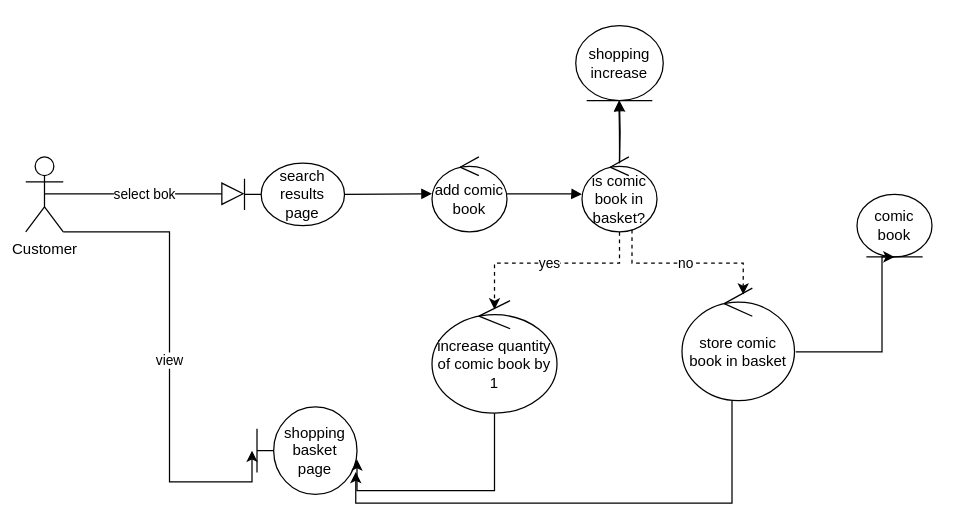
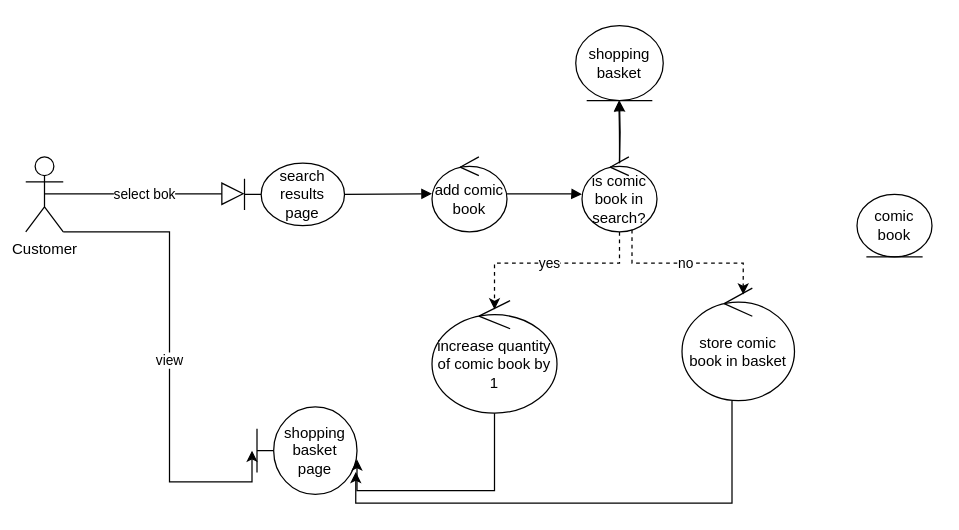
- <mxCell id="10" value="shopping increase" style="ellipse;shape=umlEntity;whiteSpace=wrap;html=1;" vertex="1" parent="1"><mxGeometry x="460" y="20" width="70" height="60" as="geometry" /></mxCell>
+ <mxCell id="10" value="shopping basket" style="ellipse;shape=umlEntity;whiteSpace=wrap;html=1;" vertex="1" parent="1"><mxGeometry x="460" y="20" width="70" height="60" as="geometry" /></mxCell>
- <mxCell id="8" value="is comic book in basket?" style="ellipse;shape=umlControl;whiteSpace=wrap;html=1;" vertex="1" parent="1"><mxGeometry x="465" y="125" width="60" height="60" as="geometry" /></mxCell>
+ <mxCell id="8" value="is comic book in search?" style="ellipse;shape=umlControl;whiteSpace=wrap;html=1;" vertex="1" parent="1"><mxGeometry x="465" y="125" width="60" height="60" as="geometry" /></mxCell>
- <mxCell id="20" value="" style="edgeStyle=orthogonalEdgeStyle;rounded=0;orthogonalLoop=1;jettySize=auto;html=1;entryX=0.5;entryY=1;entryDx=0;entryDy=0;exitX=1.011;exitY=0.567;exitDx=0;exitDy=0;exitPerimeter=0;" edge="1" parent="1" source="14" target="17"><mxGeometry relative="1" as="geometry"><mxPoint x="645" y="420" as="sourcePoint" /><mxPoint x="645" y="416" as="targetPoint" /><Array as="points"><mxPoint x="705" y="281" /></Array></mxGeometry></mxCell>
